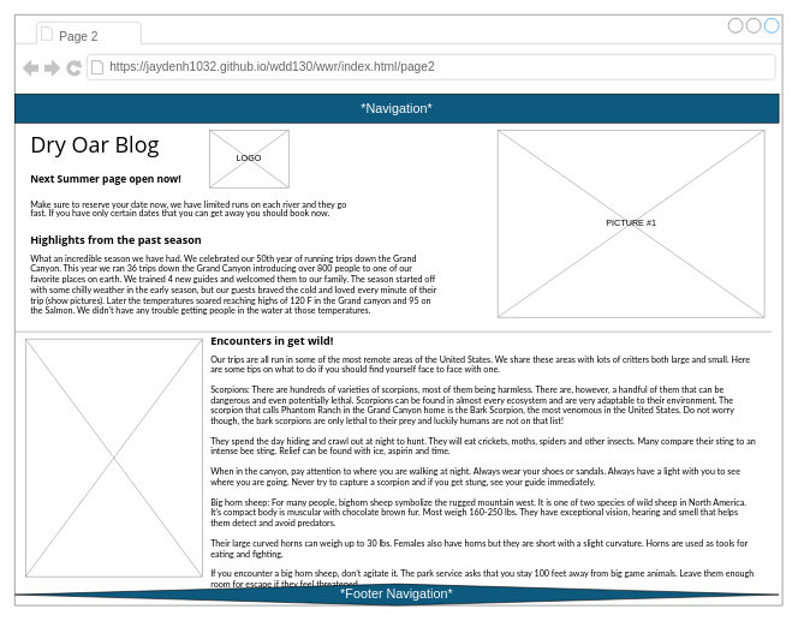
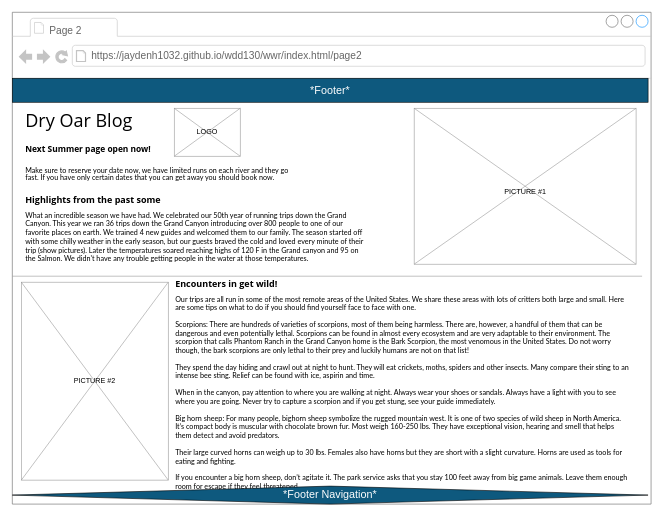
- <mxCell id="16" value="&lt;span&gt;&lt;font style=&quot;color: rgb(255, 255, 255); font-size: 18px;&quot;&gt;*Navigation*&lt;/font&gt;&lt;/span&gt;" style="whiteSpace=wrap;html=1;labelBackgroundColor=#0E597E;fillColor=#0E597E;" vertex="1" parent="2"><mxGeometry y="110" width="1060" height="40" as="geometry" /></mxCell>
+ <mxCell id="16" value="&lt;span&gt;&lt;font style=&quot;color: rgb(255, 255, 255); font-size: 18px;&quot;&gt;*Footer*&lt;/font&gt;&lt;/span&gt;" style="whiteSpace=wrap;html=1;labelBackgroundColor=#0E597E;fillColor=#0E597E;" vertex="1" parent="2"><mxGeometry y="110" width="1060" height="40" as="geometry" /></mxCell>
- <mxCell id="19" value="PICTURE #1" style="text;strokeColor=none;align=center;fillColor=none;html=1;verticalAlign=middle;whiteSpace=wrap;rounded=0;" vertex="1" parent="2"><mxGeometry x="797.5" y="257.5" width="115" height="65" as="geometry" /></mxCell>
+ <mxCell id="19" value="PICTURE #1" style="text;strokeColor=none;align=center;fillColor=none;html=1;verticalAlign=middle;whiteSpace=wrap;rounded=0;" vertex="1" parent="2"><mxGeometry x="797.5" y="267.5" width="115" height="65" as="geometry" /></mxCell>
- <mxCell id="6" value="&lt;div&gt;&lt;b&gt;&lt;font face=&quot;Open Sans&quot;&gt;Highlights from the past season&lt;/font&gt;&lt;/b&gt;&lt;/div&gt;&lt;div&gt;&lt;br&gt;&lt;/div&gt;" style="text;html=1;points=[];align=left;verticalAlign=top;spacingTop=-4;fontSize=15;fontFamily=Verdana" parent="2" vertex="1"><mxGeometry x="20" y="300" width="280" height="30" as="geometry" /></mxCell>
+ <mxCell id="6" value="&lt;div&gt;&lt;b&gt;&lt;font face=&quot;Open Sans&quot;&gt;Highlights from the past some&lt;/font&gt;&lt;/b&gt;&lt;/div&gt;&lt;div&gt;&lt;br&gt;&lt;/div&gt;" style="text;html=1;points=[];align=left;verticalAlign=top;spacingTop=-4;fontSize=15;fontFamily=Verdana" parent="2" vertex="1"><mxGeometry x="20" y="300" width="280" height="30" as="geometry" /></mxCell>
+ <mxCell id="20" value="PICTURE #2" style="text;strokeColor=none;align=center;fillColor=none;html=1;verticalAlign=middle;whiteSpace=wrap;rounded=0;" vertex="1" parent="2"><mxGeometry x="91.25" y="600" width="92.5" height="30" as="geometry" /></mxCell>
